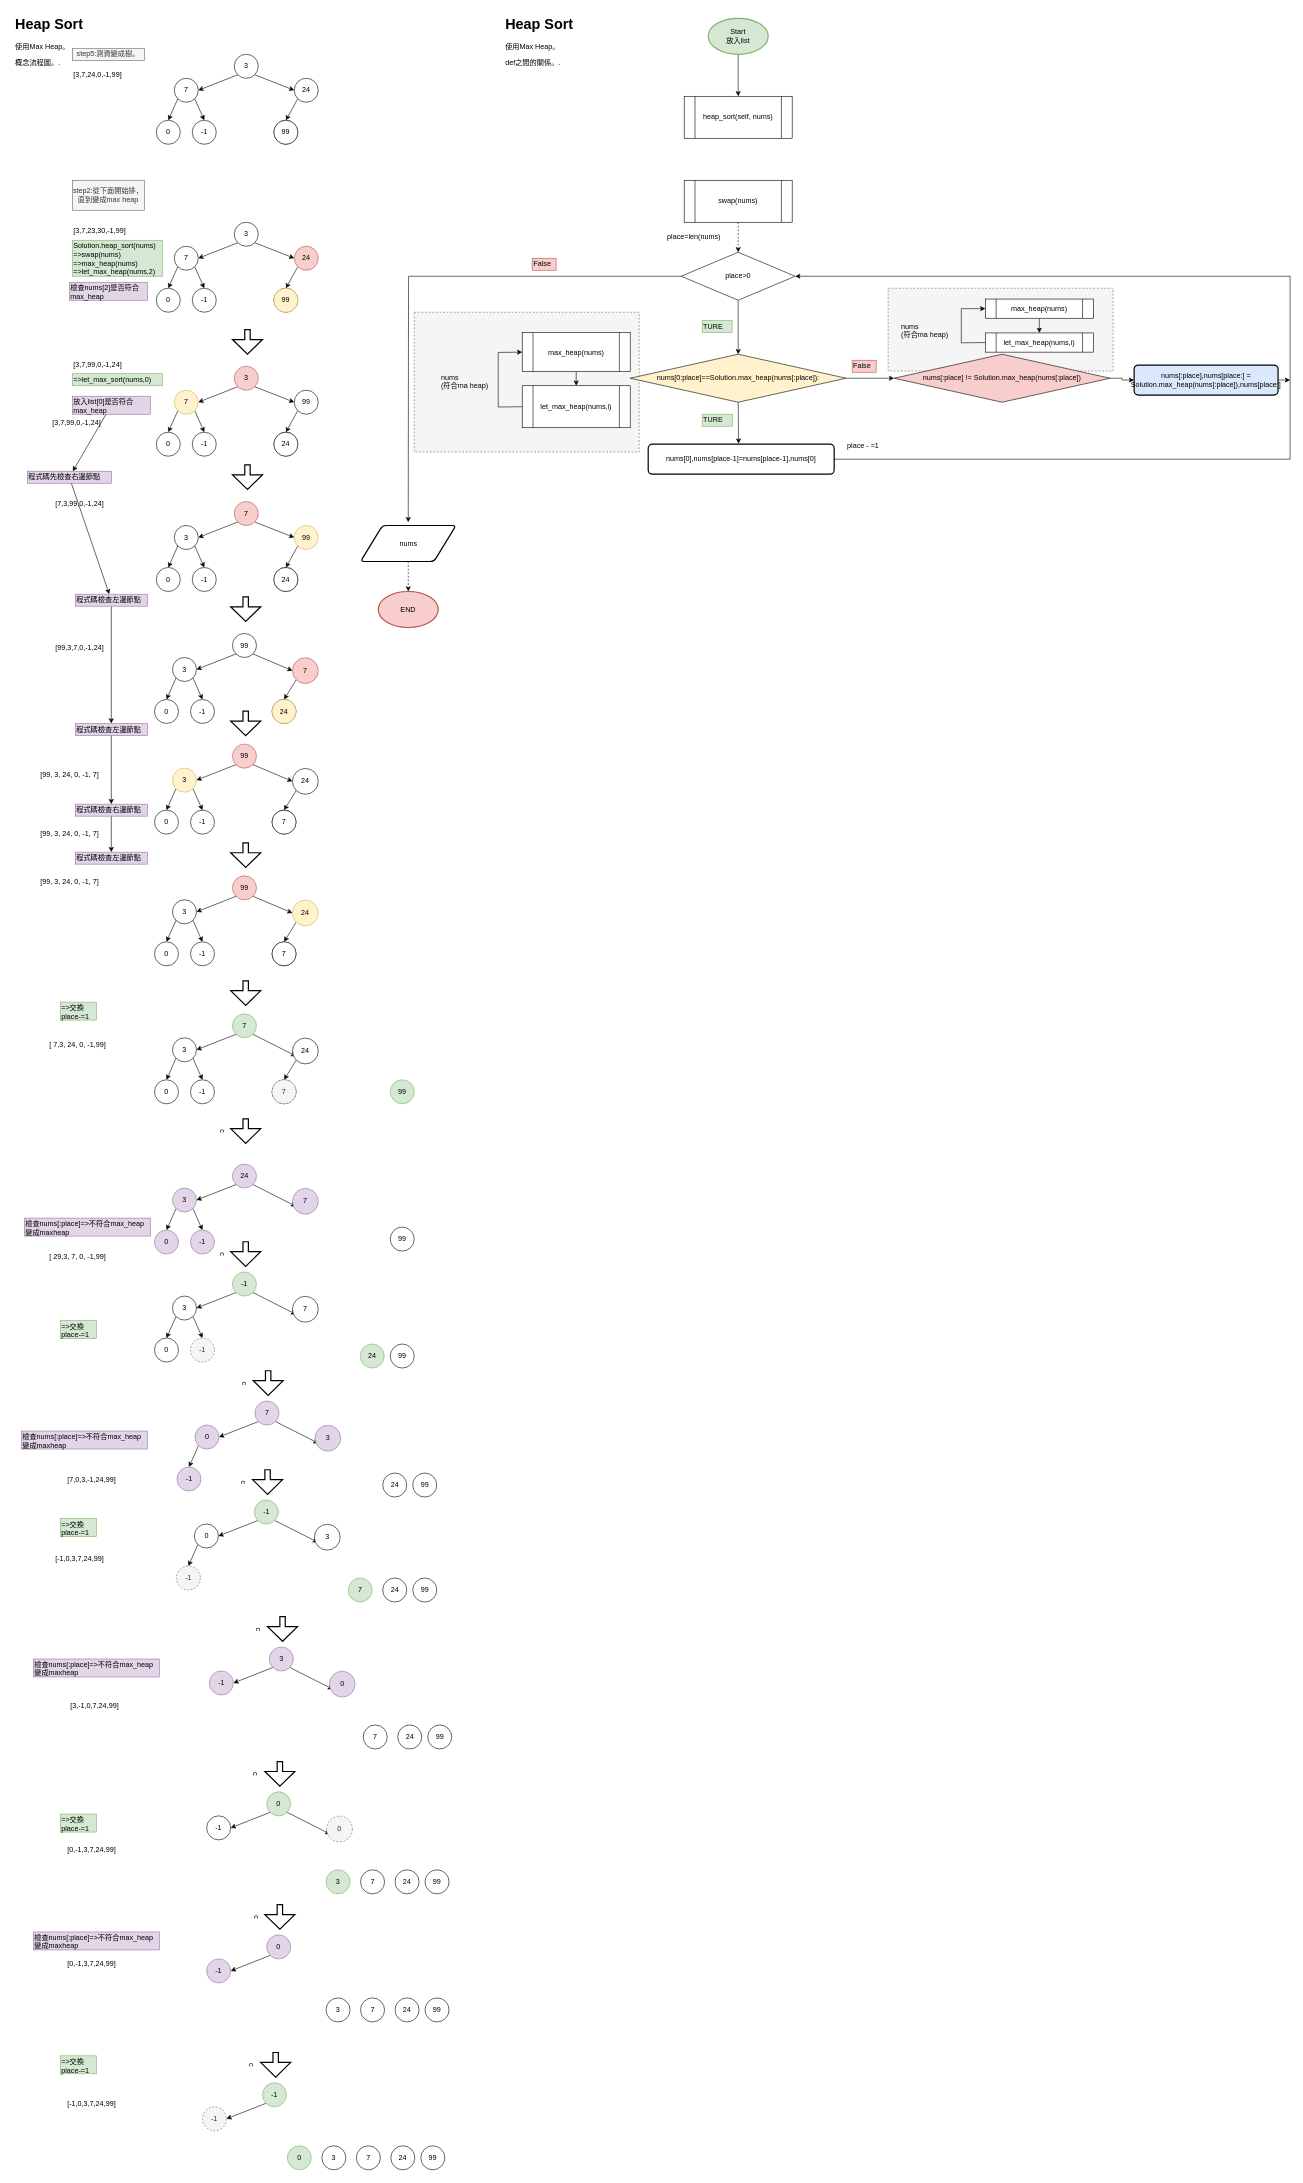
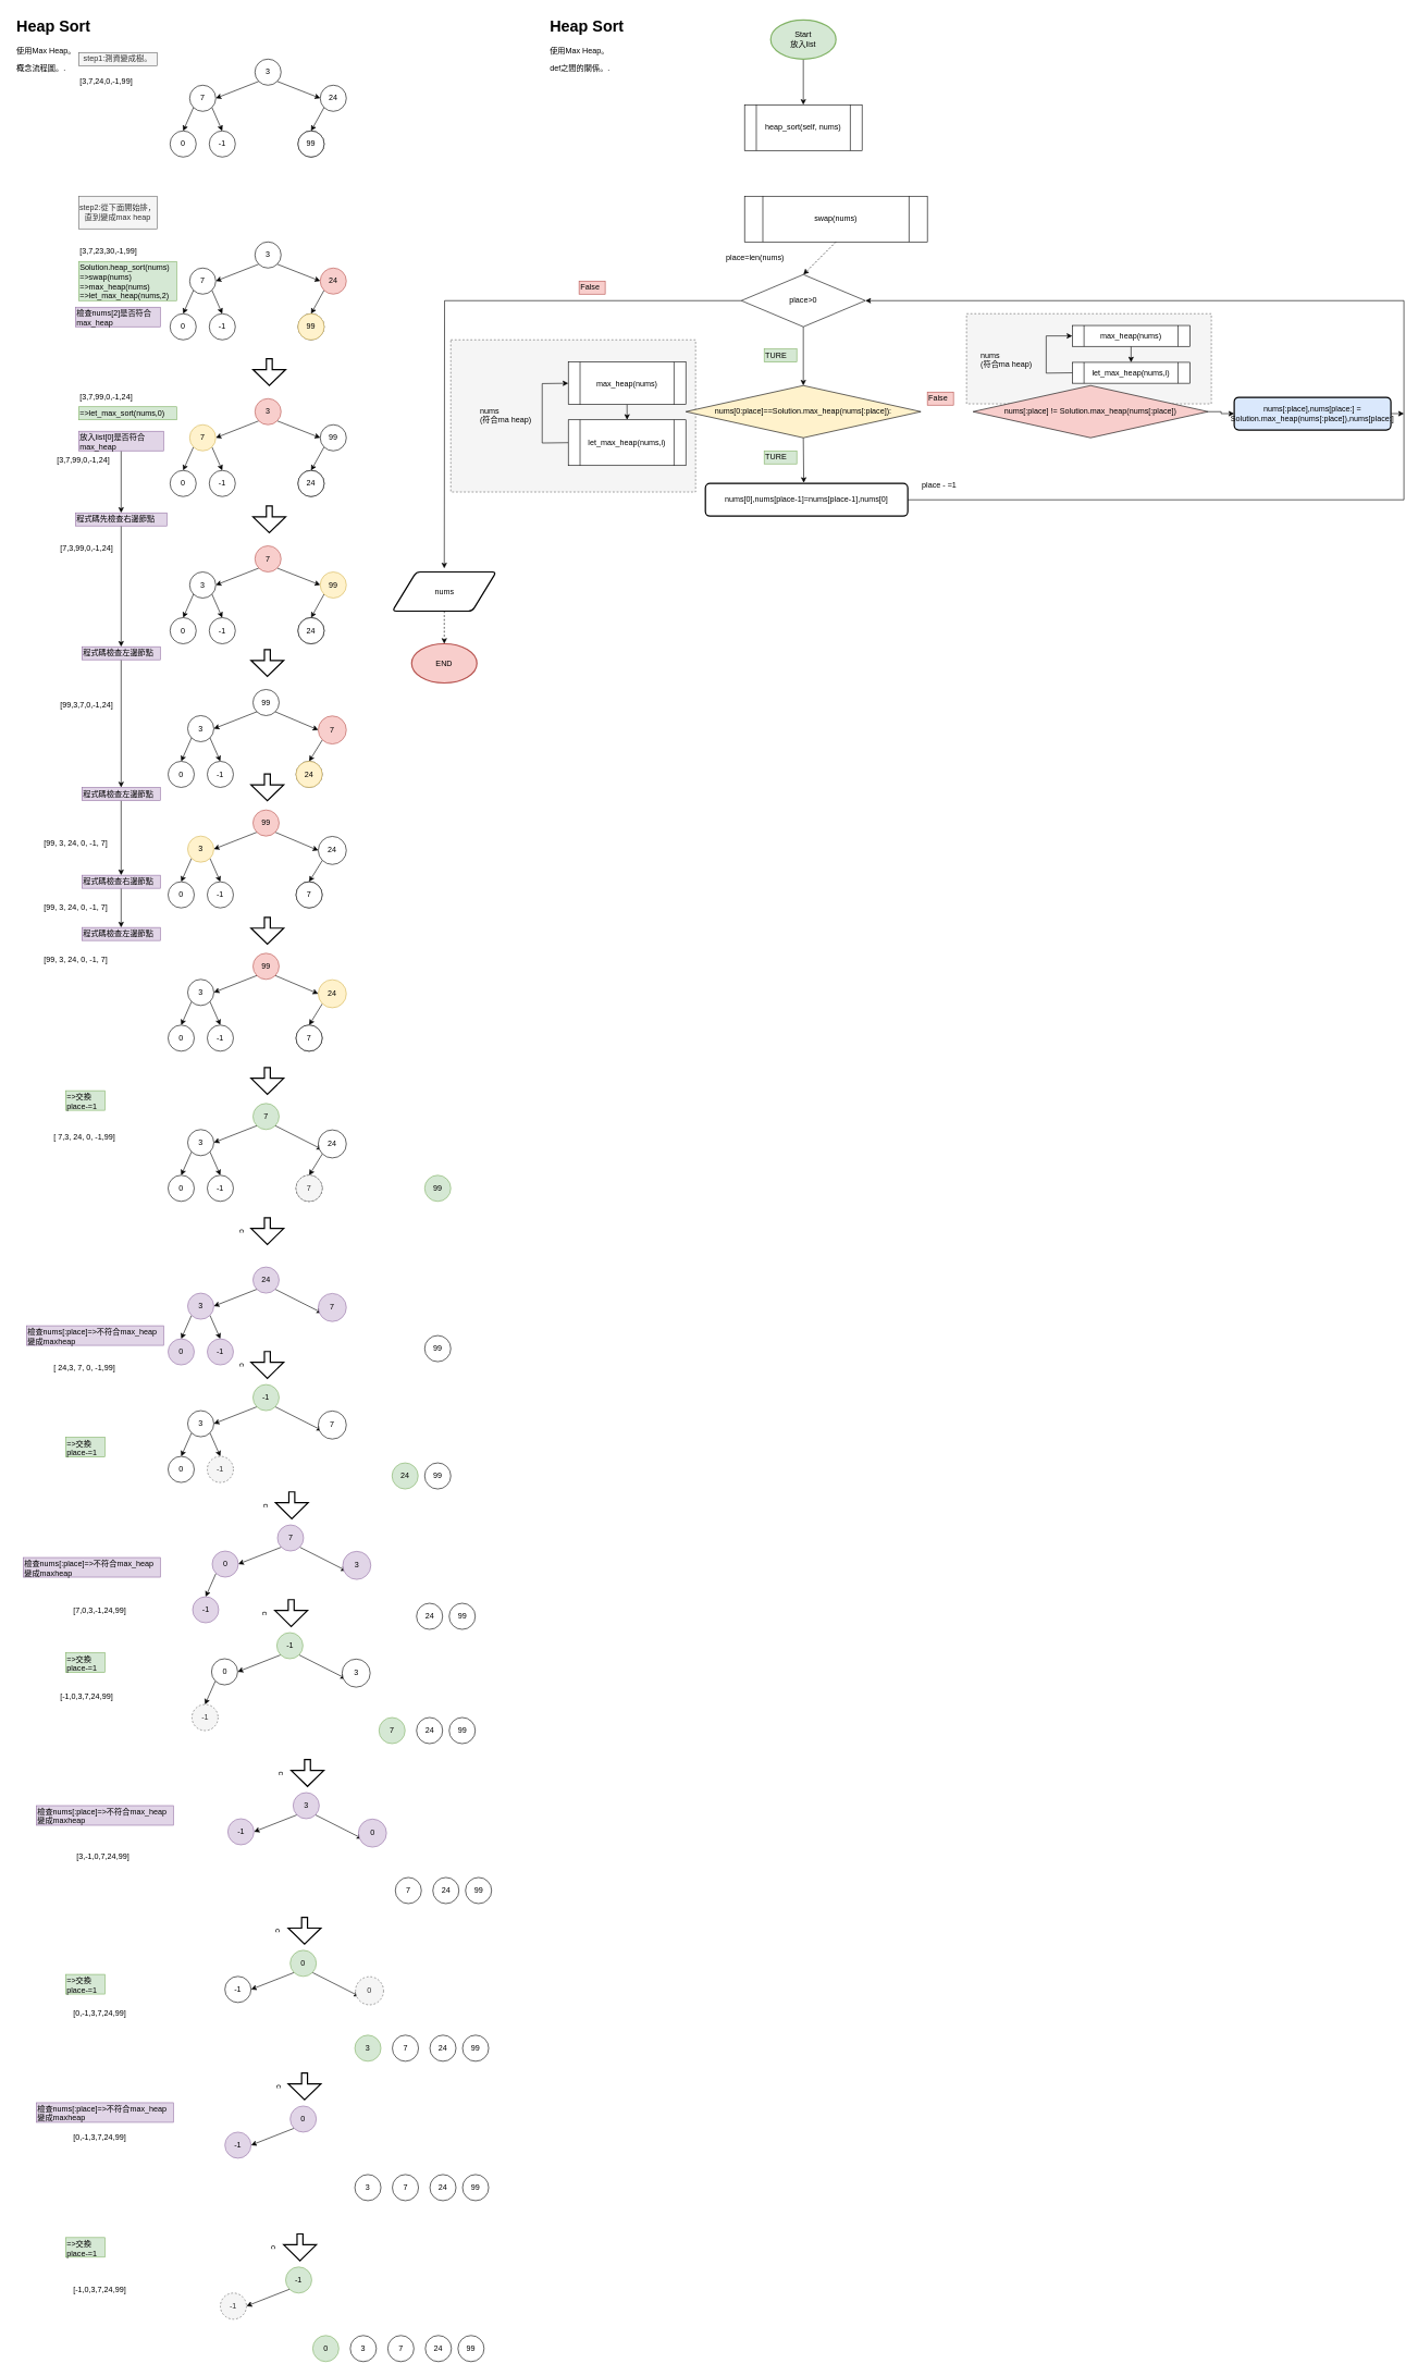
- <mxCell id="17" value="step5:測資變成樹。" style="text;html=1;strokeColor=#666666;fillColor=#f5f5f5;align=center;verticalAlign=middle;whiteSpace=wrap;rounded=0;fontColor=#333333;" vertex="1" parent="1"><mxGeometry x="120" y="80" width="120" height="20" as="geometry" /></mxCell>
+ <mxCell id="17" value="step1:測資變成樹。" style="text;html=1;strokeColor=#666666;fillColor=#f5f5f5;align=center;verticalAlign=middle;whiteSpace=wrap;rounded=0;fontColor=#333333;" vertex="1" parent="1"><mxGeometry x="120" y="80" width="120" height="20" as="geometry" /></mxCell>
- <mxCell id="237" value="swap(nums)" style="shape=process;whiteSpace=wrap;html=1;backgroundOutline=1;" vertex="1" parent="1"><mxGeometry x="1140" y="300" width="180" height="70" as="geometry" /></mxCell>
+ <mxCell id="237" value="swap(nums)" style="shape=process;whiteSpace=wrap;html=1;backgroundOutline=1;" vertex="1" parent="1"><mxGeometry x="1140" y="300" width="280" height="70" as="geometry" /></mxCell>
- <mxCell id="242" value="" style="edgeStyle=orthogonalEdgeStyle;rounded=0;orthogonalLoop=1;jettySize=auto;html=1;" edge="1" parent="1" source="243" target="245"><mxGeometry relative="1" as="geometry" /></mxCell>
- <mxCell id="68" value="程式碼先檢查右邊節點" style="text;html=1;resizable=0;points=[];autosize=1;align=left;verticalAlign=top;spacingTop=-4;fillColor=#e1d5e7;strokeColor=#9673a6;" vertex="1" parent="1"><mxGeometry x="45" y="785" width="140" height="20" as="geometry" /></mxCell>
+ <mxCell id="68" value="程式碼先檢查右邊節點" style="text;html=1;resizable=0;points=[];autosize=1;align=left;verticalAlign=top;spacingTop=-4;fillColor=#e1d5e7;strokeColor=#9673a6;" vertex="1" parent="1"><mxGeometry x="115" y="785" width="140" height="20" as="geometry" /></mxCell>
- <mxCell id="172" value="[ 29,3, 7, 0, -1,99]" style="text;html=1;resizable=0;points=[];autosize=1;align=left;verticalAlign=top;spacingTop=-4;" vertex="1" parent="1"><mxGeometry x="80" y="2085" width="110" height="20" as="geometry" /></mxCell>
+ <mxCell id="172" value="[ 24,3, 7, 0, -1,99]" style="text;html=1;resizable=0;points=[];autosize=1;align=left;verticalAlign=top;spacingTop=-4;" vertex="1" parent="1"><mxGeometry x="80" y="2085" width="110" height="20" as="geometry" /></mxCell>
